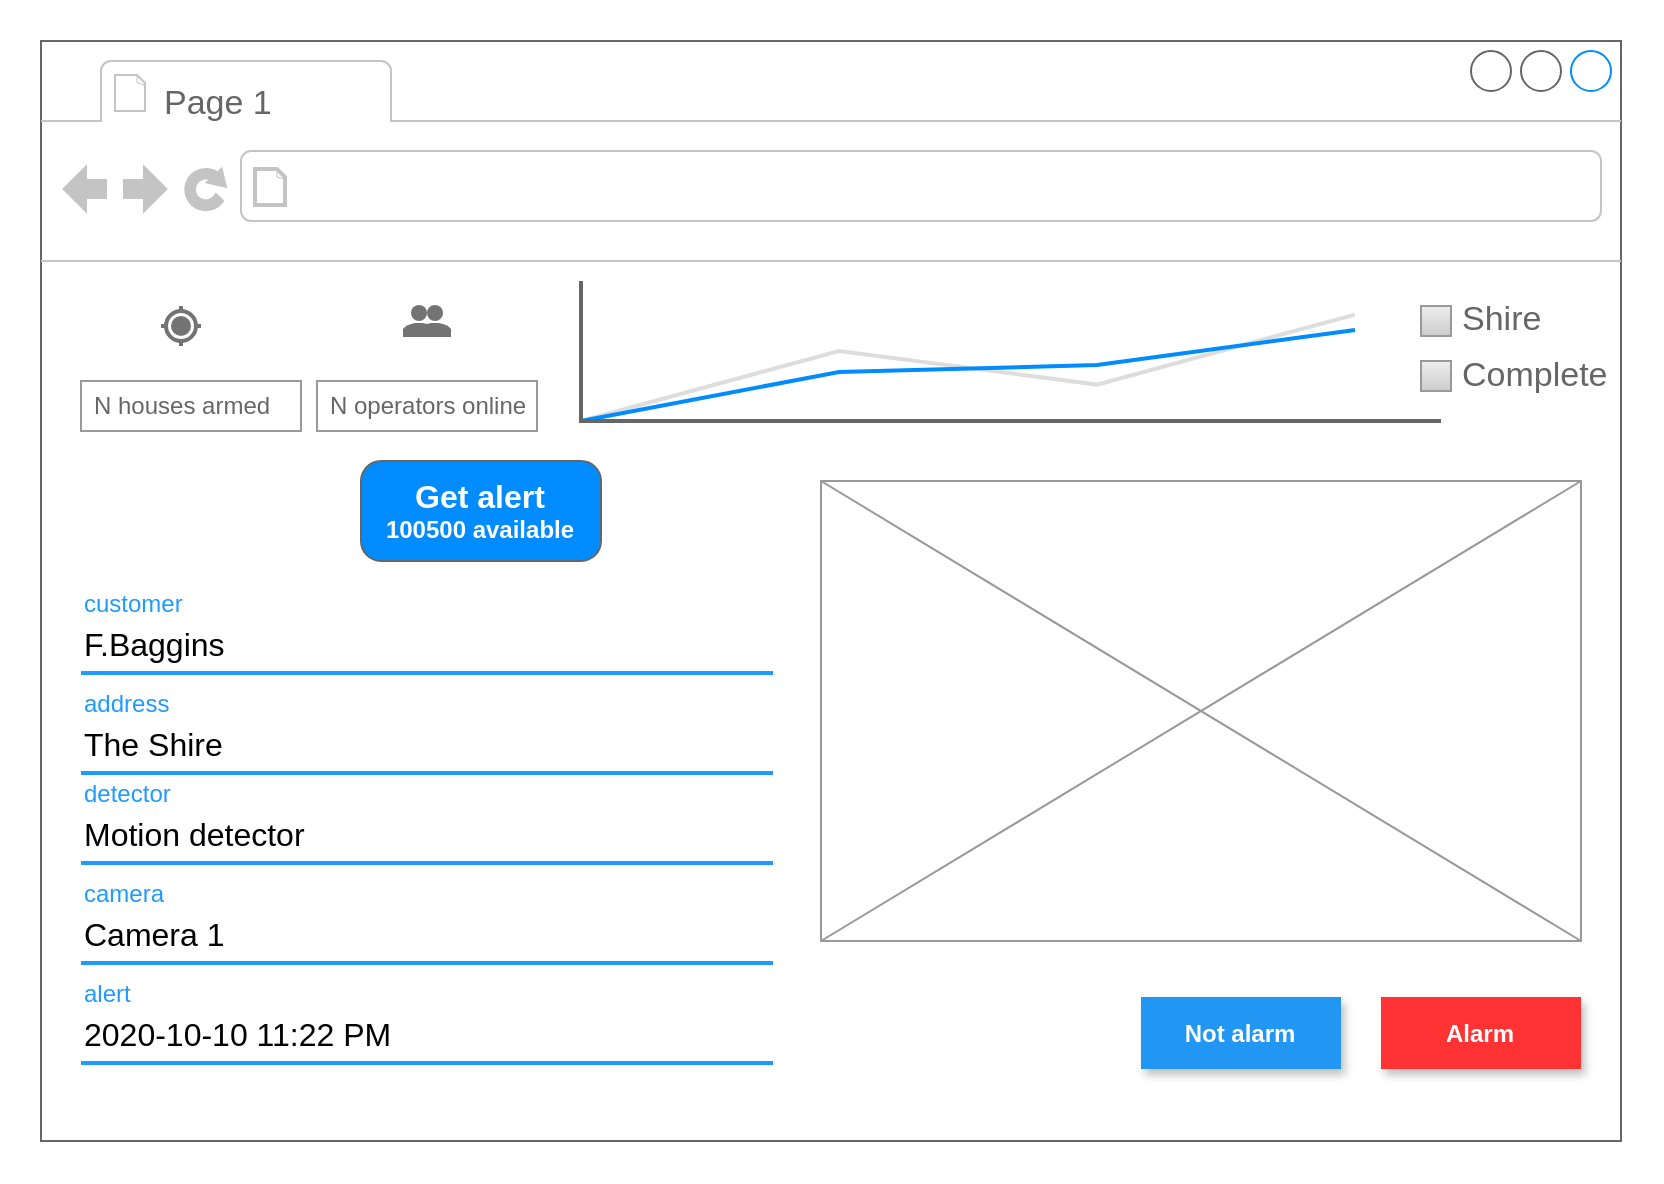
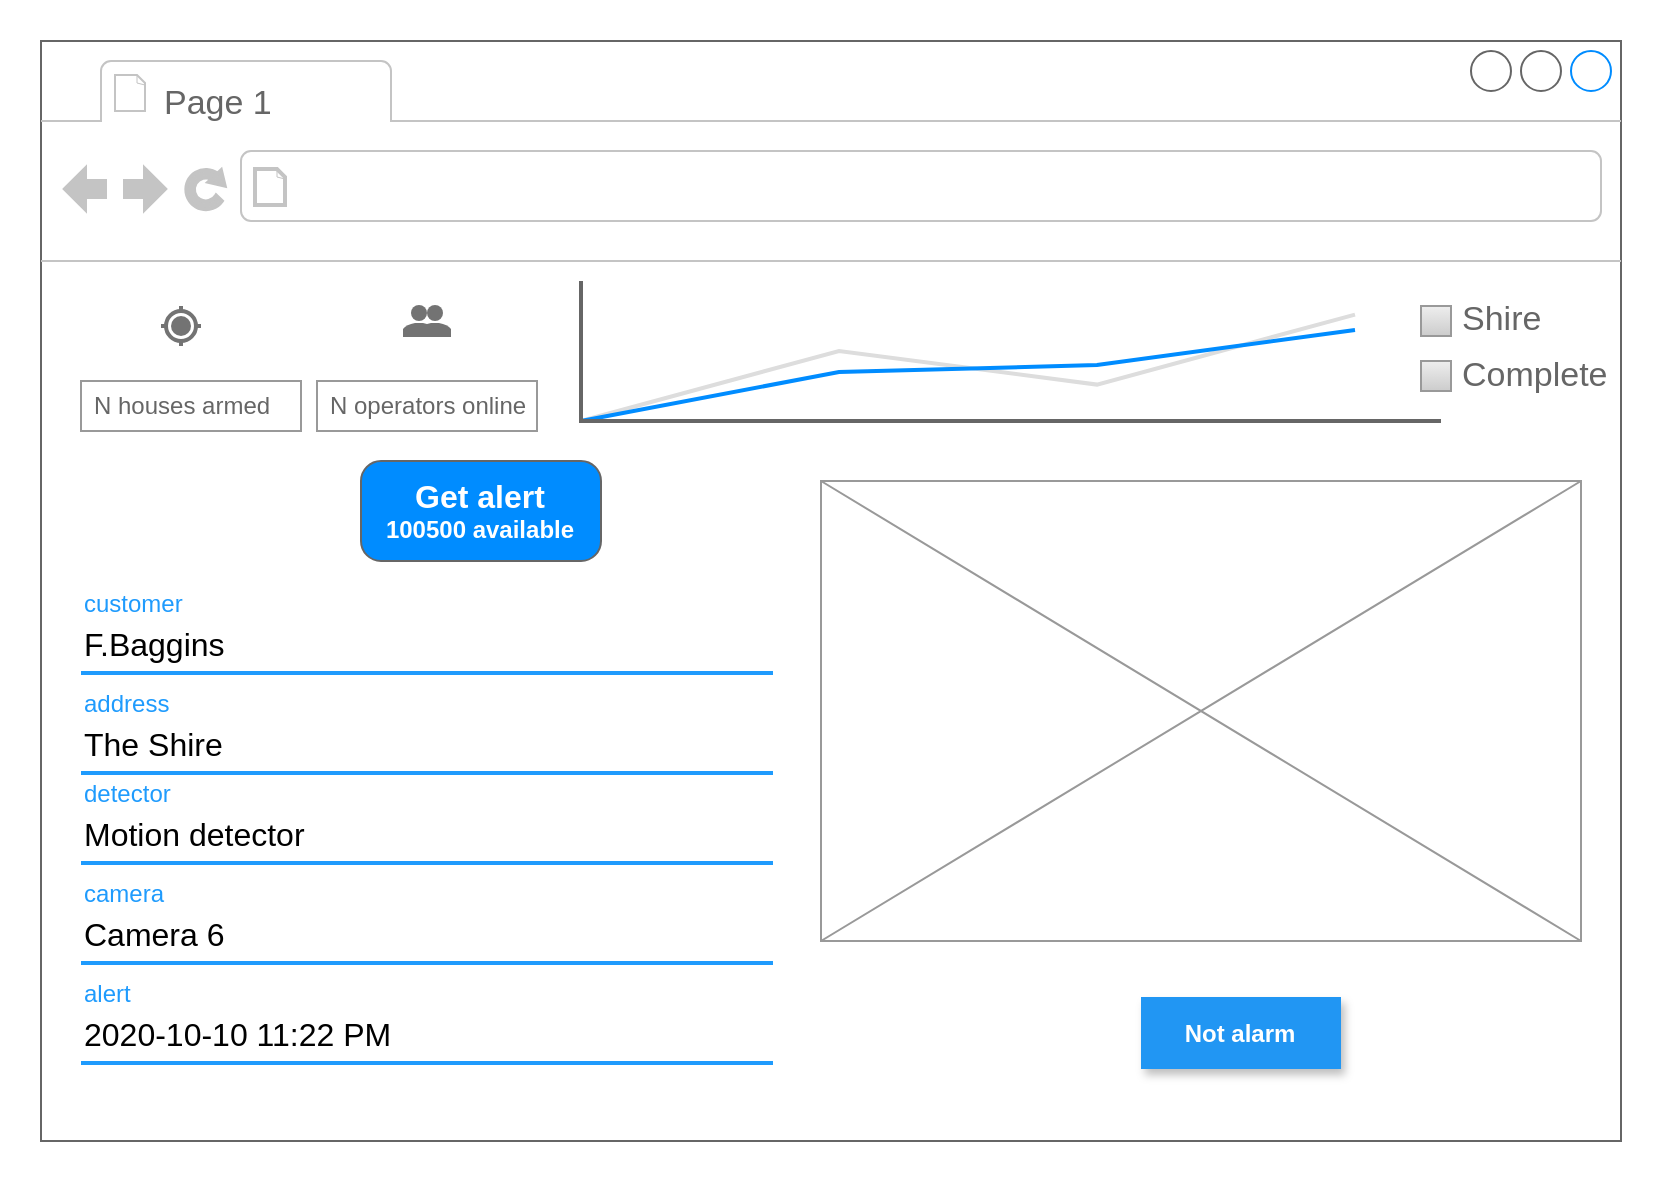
- <mxCell id="19" value="Camera 1" style="text;fontSize=16;verticalAlign=middle;strokeColor=none;fillColor=none;" vertex="1" parent="2"><mxGeometry x="20" y="431" width="346" height="30" as="geometry" /></mxCell>
+ <mxCell id="19" value="Camera 6" style="text;fontSize=16;verticalAlign=middle;strokeColor=none;fillColor=none;" vertex="1" parent="2"><mxGeometry x="20" y="431" width="346" height="30" as="geometry" /></mxCell>
- <mxCell id="24" value="Alarm" style="dashed=0;align=center;fontSize=12;shape=rect;strokeColor=none;fontStyle=1;shadow=1;fontColor=#ffffff;fillColor=#FF3333;" vertex="1" parent="2"><mxGeometry x="670" y="478" width="100" height="36" as="geometry" /></mxCell>
